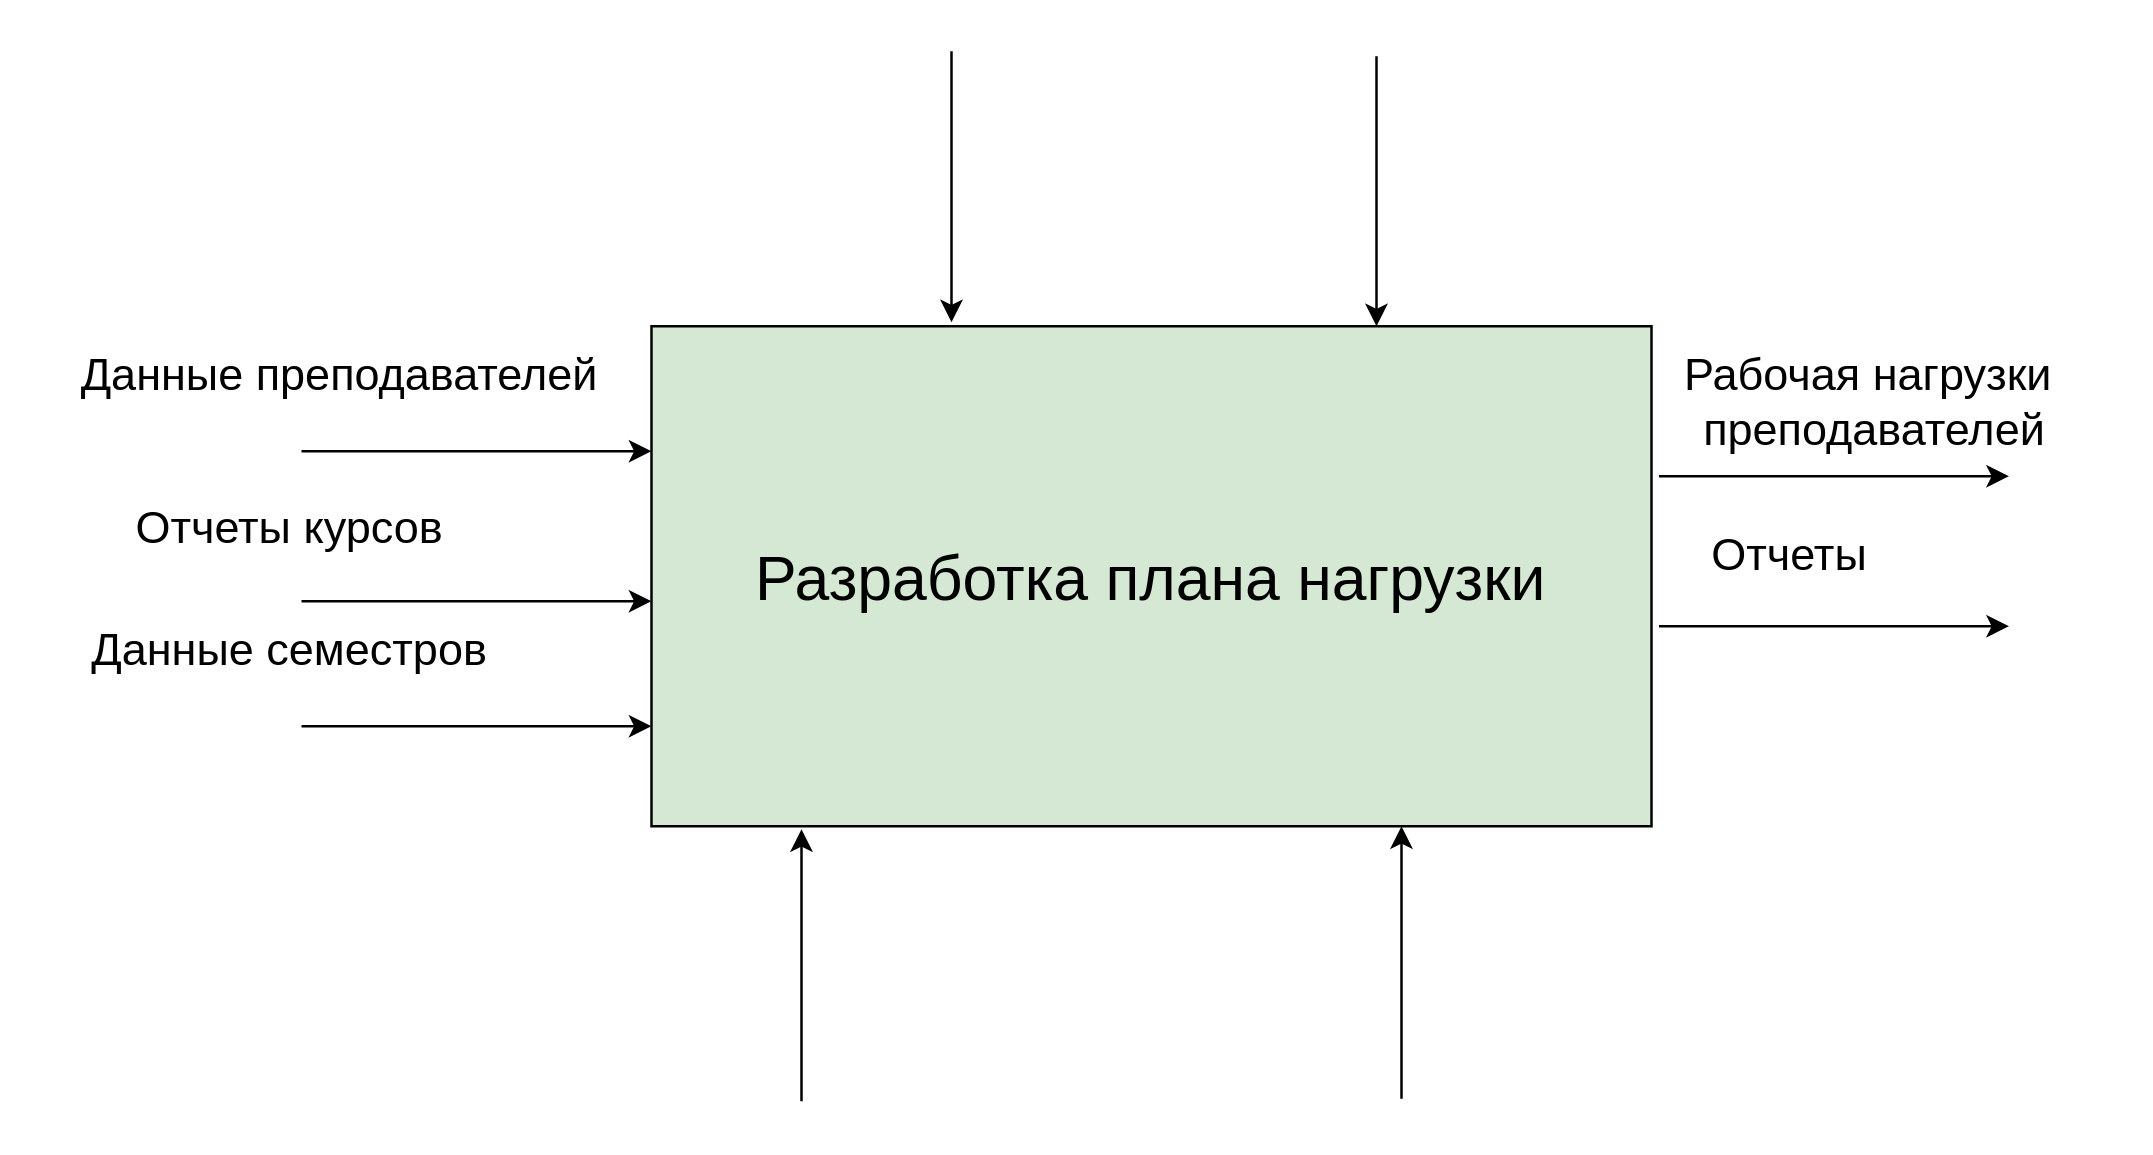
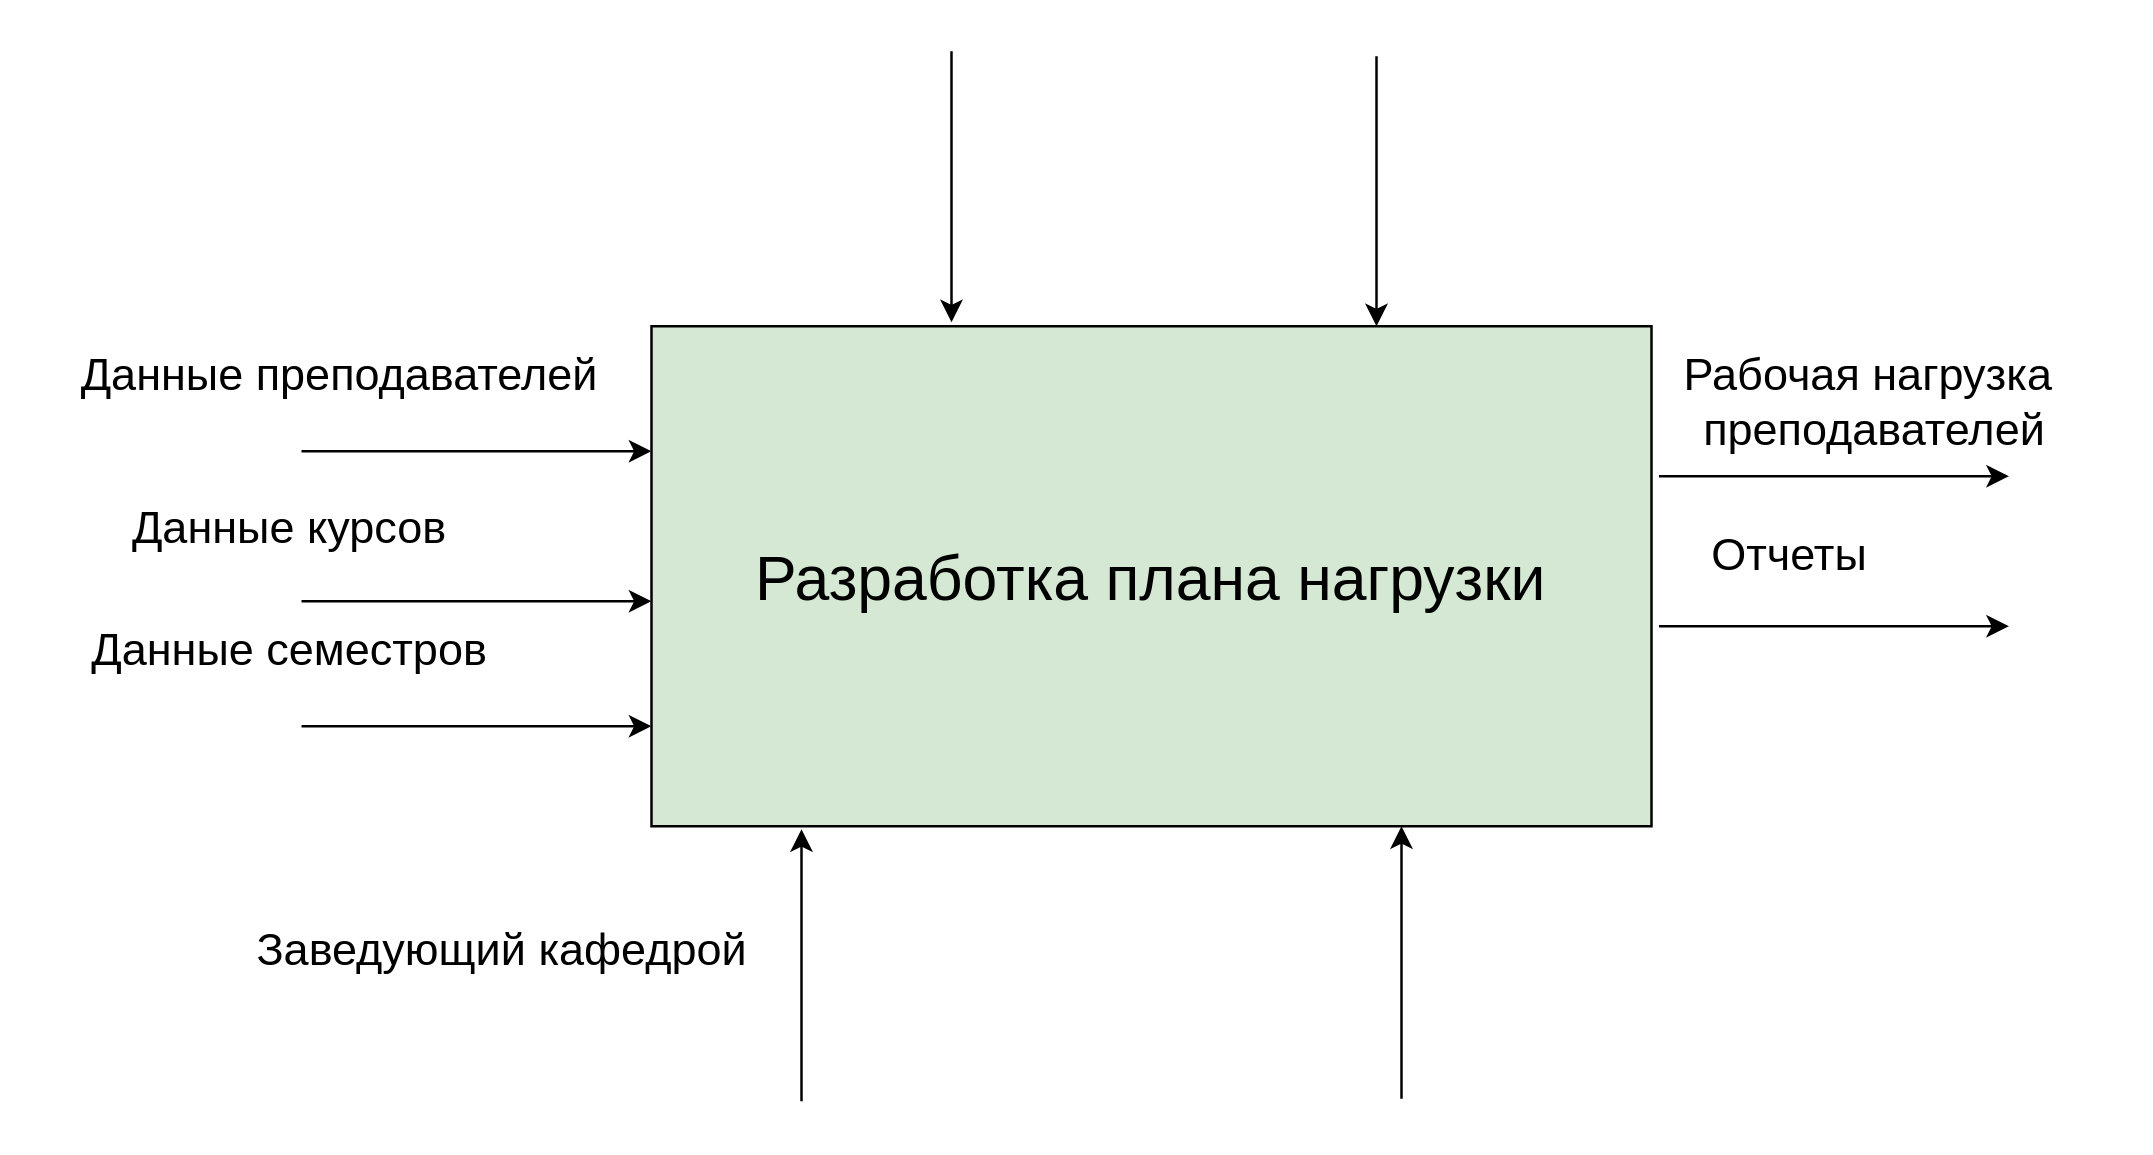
- <mxCell id="16" value="&lt;font style=&quot;font-size: 18px;&quot;&gt;Рабочая нагрузки&amp;nbsp;&lt;/font&gt;&lt;div&gt;&lt;font style=&quot;font-size: 18px;&quot;&gt;преподавателей&lt;/font&gt;&lt;/div&gt;" style="text;html=1;align=center;verticalAlign=middle;resizable=0;points=[];autosize=1;strokeColor=none;fillColor=none;" vertex="1" parent="1"><mxGeometry x="659" y="131" width="180" height="60" as="geometry" /></mxCell>
+ <mxCell id="16" value="&lt;font style=&quot;font-size: 18px;&quot;&gt;Рабочая нагрузка&amp;nbsp;&lt;/font&gt;&lt;div&gt;&lt;font style=&quot;font-size: 18px;&quot;&gt;преподавателей&lt;/font&gt;&lt;/div&gt;" style="text;html=1;align=center;verticalAlign=middle;resizable=0;points=[];autosize=1;strokeColor=none;fillColor=none;" vertex="1" parent="1"><mxGeometry x="659" y="131" width="180" height="60" as="geometry" /></mxCell>
- <mxCell id="7" value="&lt;font style=&quot;font-size: 18px;&quot;&gt;Отчеты курсов&lt;/font&gt;" style="text;html=1;align=center;verticalAlign=middle;resizable=0;points=[];autosize=1;strokeColor=none;fillColor=none;" vertex="1" parent="1"><mxGeometry x="40" y="191" width="150" height="40" as="geometry" /></mxCell>
+ <mxCell id="7" value="&lt;font style=&quot;font-size: 18px;&quot;&gt;Данные курсов&lt;/font&gt;" style="text;html=1;align=center;verticalAlign=middle;resizable=0;points=[];autosize=1;strokeColor=none;fillColor=none;" vertex="1" parent="1"><mxGeometry x="40" y="191" width="150" height="40" as="geometry" /></mxCell>
+ <mxCell id="10" value="&lt;span style=&quot;font-size: 18px;&quot;&gt;Заведующий кафедрой&lt;/span&gt;" style="text;html=1;align=center;verticalAlign=middle;resizable=0;points=[];autosize=1;strokeColor=none;fillColor=none;" vertex="1" parent="1"><mxGeometry x="90" y="360" width="220" height="40" as="geometry" /></mxCell>
